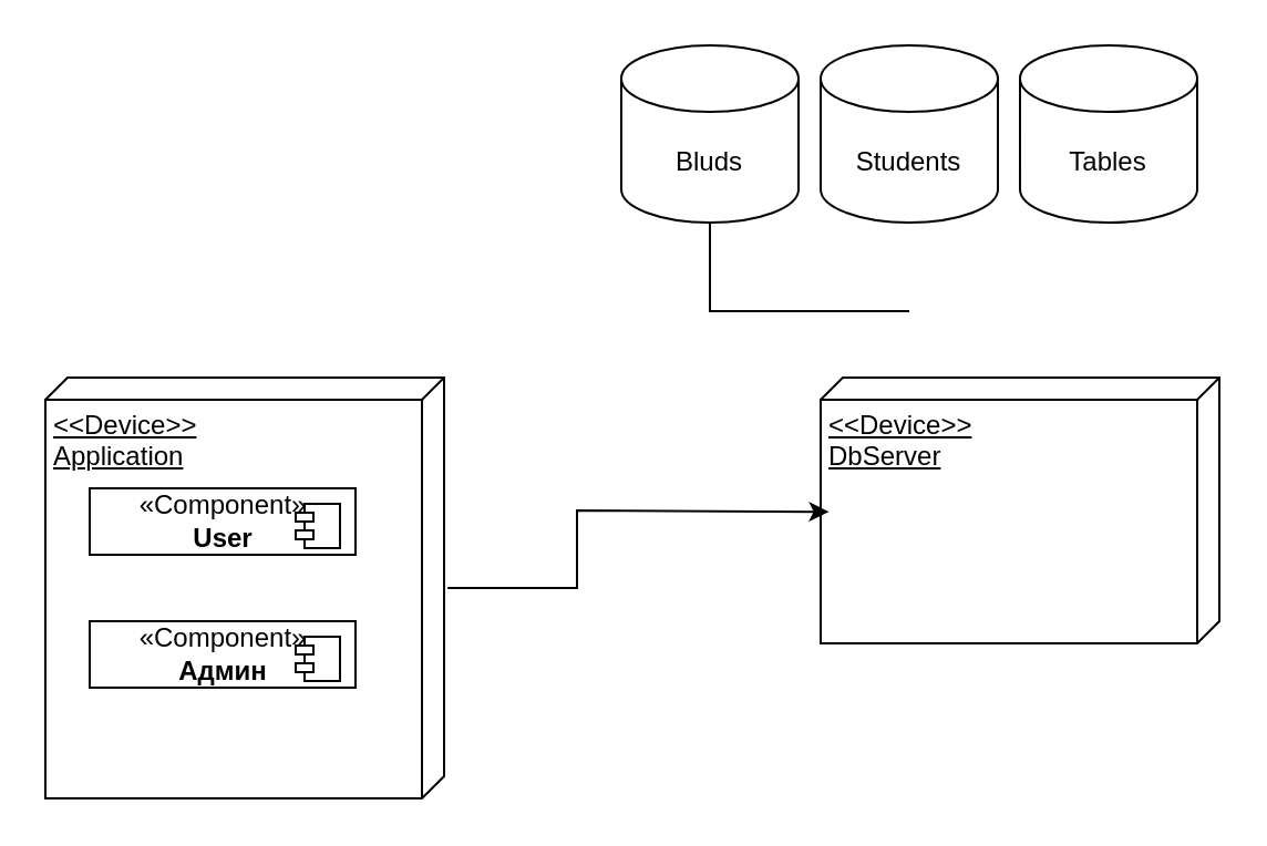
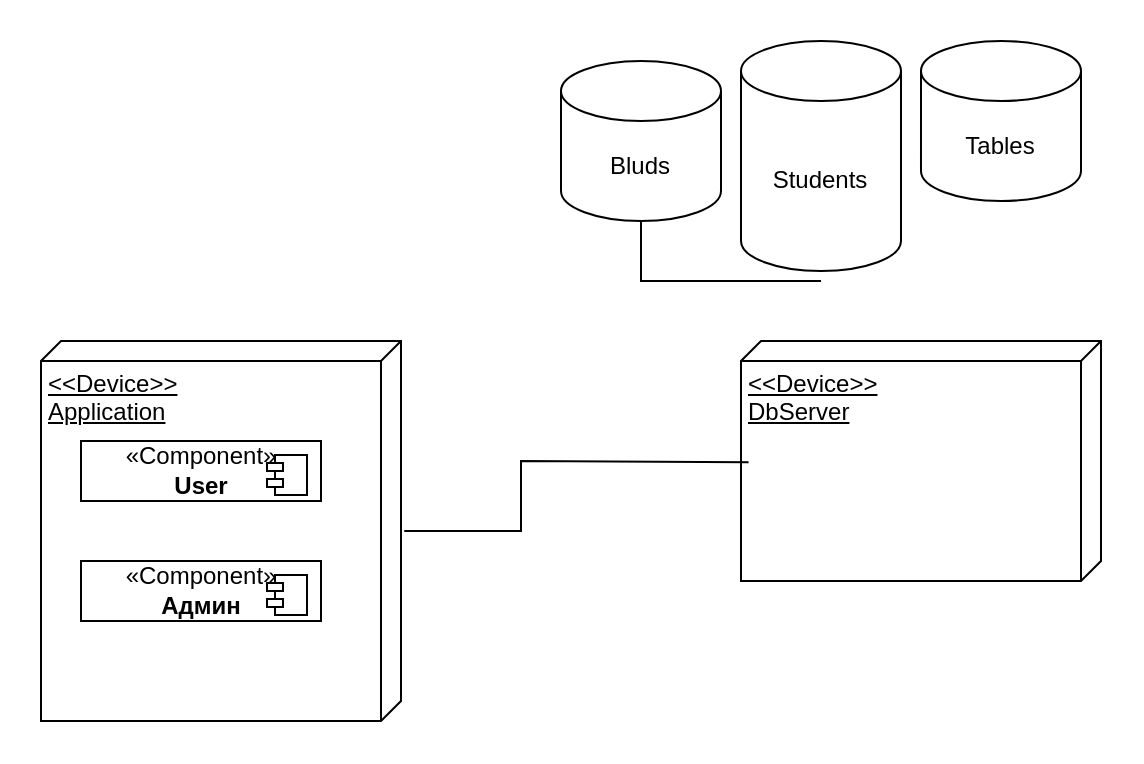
- <mxCell id="6" value="Bluds" style="shape=cylinder3;whiteSpace=wrap;html=1;boundedLbl=1;backgroundOutline=1;size=15;" parent="1" vertex="1"><mxGeometry x="280" y="20" width="80" height="80" as="geometry" /></mxCell>
+ <mxCell id="6" value="Bluds" style="shape=cylinder3;whiteSpace=wrap;html=1;boundedLbl=1;backgroundOutline=1;size=15;" parent="1" vertex="1"><mxGeometry x="280" y="30" width="80" height="80" as="geometry" /></mxCell>
- <mxCell id="5" value="Students" style="shape=cylinder3;whiteSpace=wrap;html=1;boundedLbl=1;backgroundOutline=1;size=15;" parent="1" vertex="1"><mxGeometry x="370" y="20" width="80" height="80" as="geometry" /></mxCell>
+ <mxCell id="5" value="Students" style="shape=cylinder3;whiteSpace=wrap;html=1;boundedLbl=1;backgroundOutline=1;size=15;" parent="1" vertex="1"><mxGeometry x="370" y="20" width="80" height="115" as="geometry" /></mxCell>
- <mxCell id="8" value="" style="endArrow=classic;html=1;rounded=0;exitX=0.5;exitY=-0.009;exitDx=0;exitDy=0;exitPerimeter=0;entryX=0.505;entryY=0.979;entryDx=0;entryDy=0;entryPerimeter=0;" parent="1" source="2" target="3" edge="1"><mxGeometry width="50" height="50" relative="1" as="geometry"><mxPoint x="210" y="240" as="sourcePoint" /><mxPoint x="260" y="190" as="targetPoint" /><Array as="points"><mxPoint x="260" y="265" /><mxPoint x="260" y="230" /></Array></mxGeometry></mxCell>
+ <mxCell id="8" value="" style="endArrow=none;html=1;rounded=0;exitX=0.5;exitY=-0.009;exitDx=0;exitDy=0;exitPerimeter=0;entryX=0.505;entryY=0.979;entryDx=0;entryDy=0;entryPerimeter=0;" parent="1" source="2" target="3" edge="1"><mxGeometry width="50" height="50" relative="1" as="geometry"><mxPoint x="210" y="240" as="sourcePoint" /><mxPoint x="260" y="190" as="targetPoint" /><Array as="points"><mxPoint x="260" y="265" /><mxPoint x="260" y="230" /></Array></mxGeometry></mxCell>
